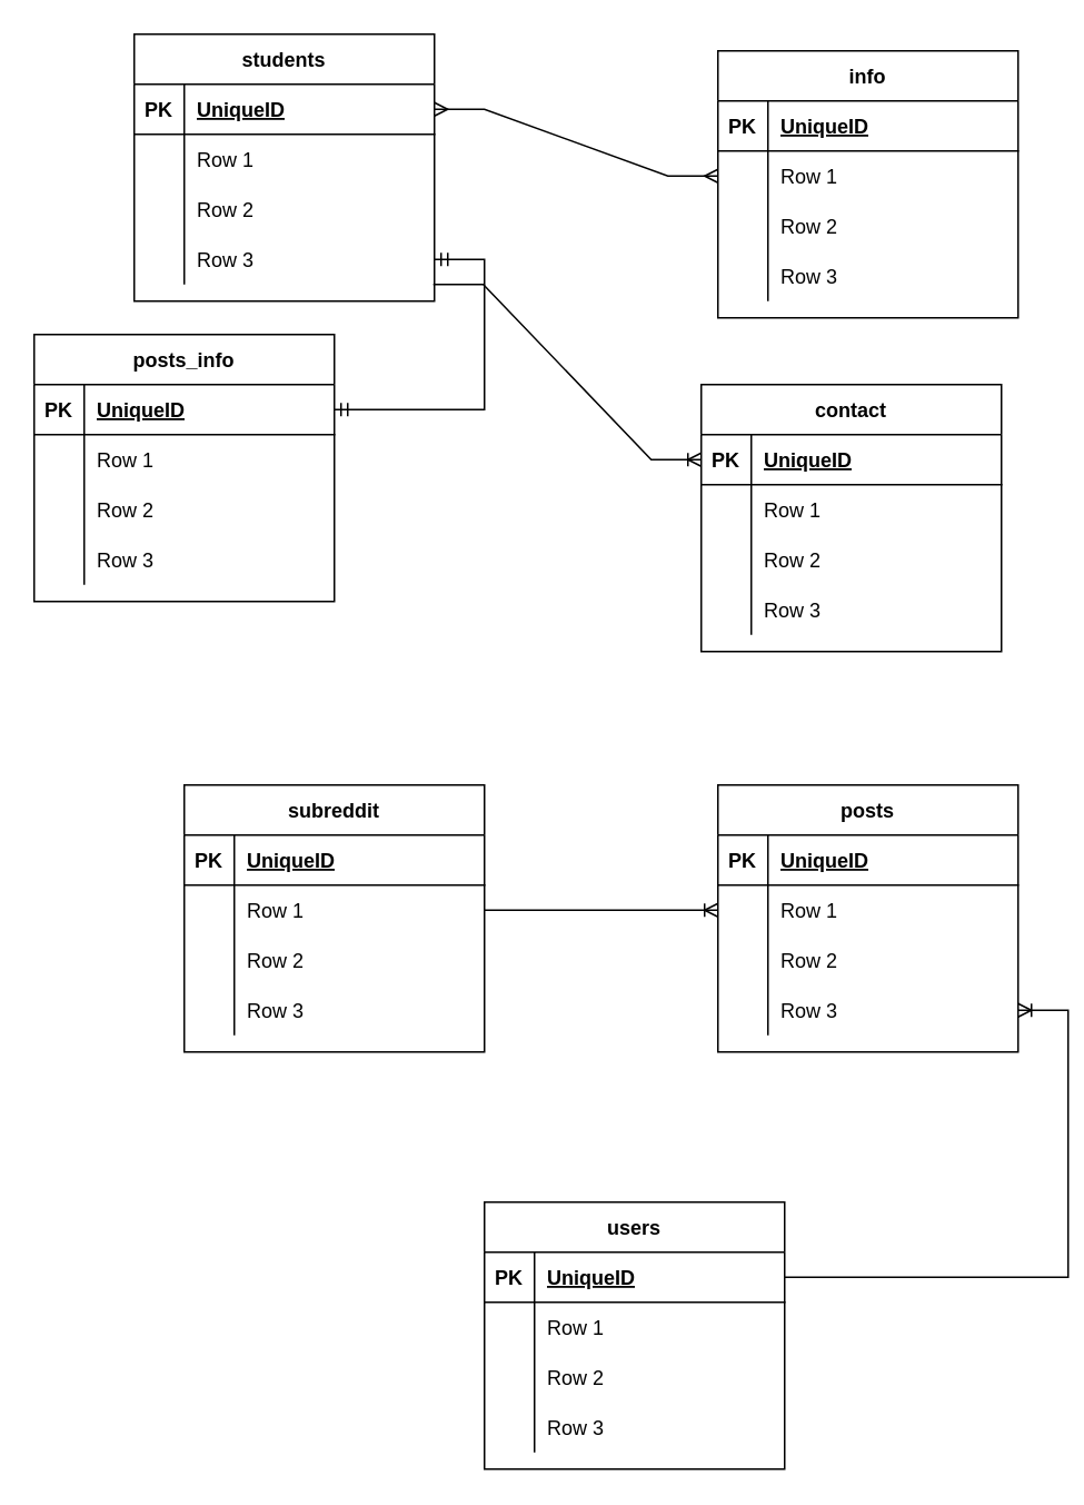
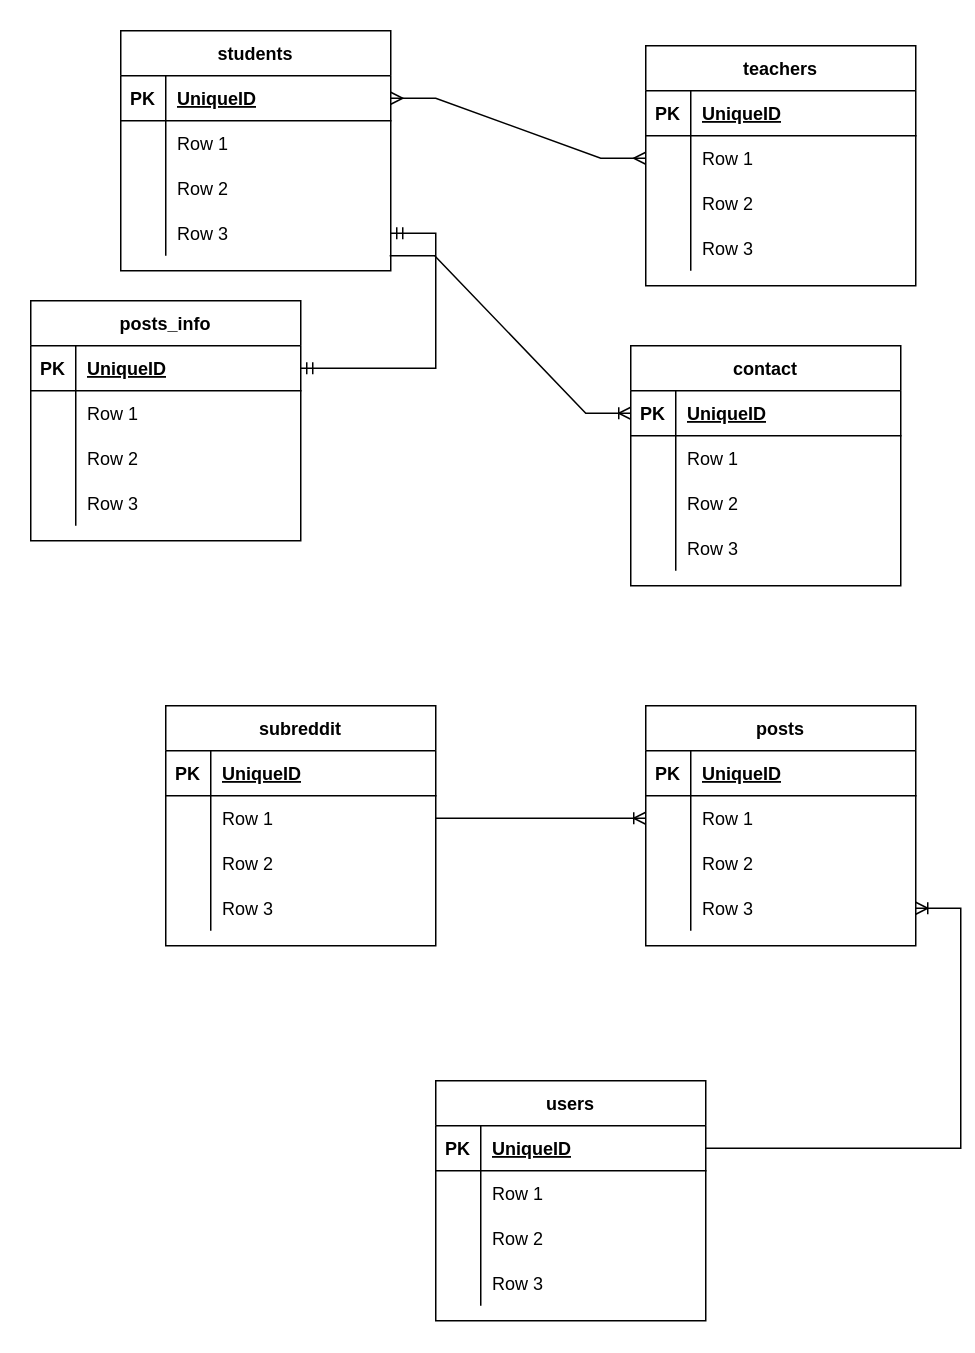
- <mxCell id="28" value="info" style="shape=table;startSize=30;container=1;collapsible=1;childLayout=tableLayout;fixedRows=1;rowLines=0;fontStyle=1;align=center;resizeLast=1;" vertex="1" parent="1"><mxGeometry x="430" y="30" width="180" height="160" as="geometry" /></mxCell>
+ <mxCell id="28" value="teachers" style="shape=table;startSize=30;container=1;collapsible=1;childLayout=tableLayout;fixedRows=1;rowLines=0;fontStyle=1;align=center;resizeLast=1;" vertex="1" parent="1"><mxGeometry x="430" y="30" width="180" height="160" as="geometry" /></mxCell>
